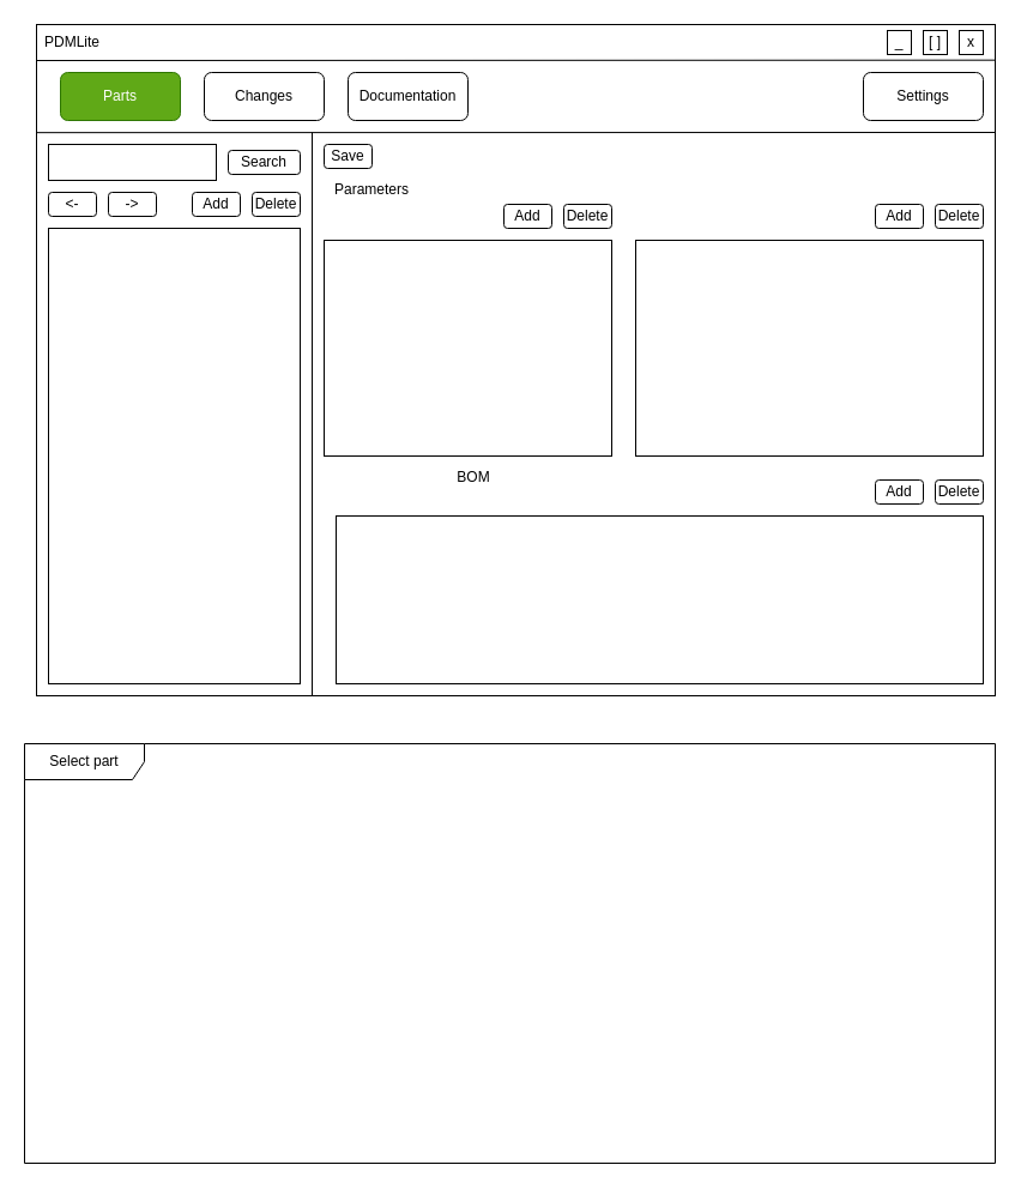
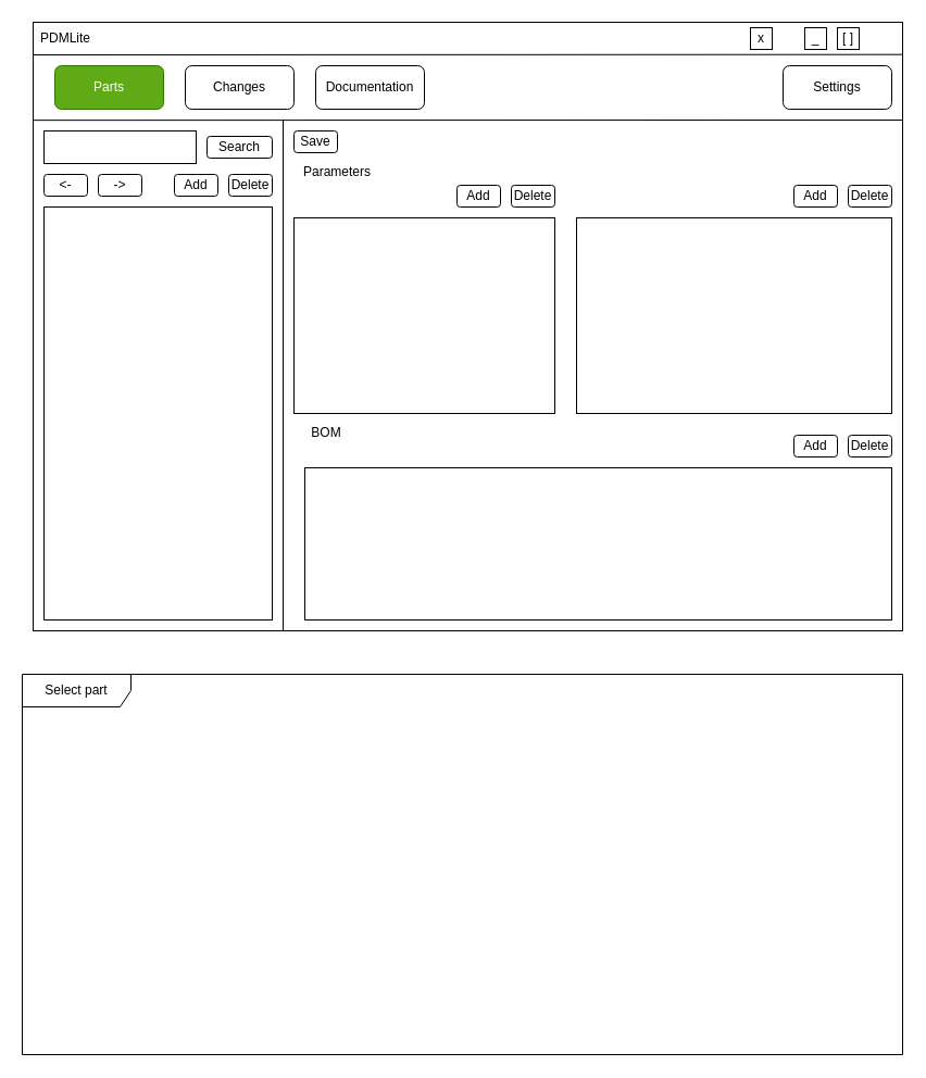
- <mxCell id="3" value="x" style="rounded=0;whiteSpace=wrap;html=1;" vertex="1" parent="1"><mxGeometry x="800" y="25" width="20" height="20" as="geometry" /></mxCell>
+ <mxCell id="3" value="x" style="rounded=0;whiteSpace=wrap;html=1;" vertex="1" parent="1"><mxGeometry x="690" y="25" width="20" height="20" as="geometry" /></mxCell>
- <mxCell id="25" value="BOM" style="text;html=1;align=center;verticalAlign=middle;whiteSpace=wrap;rounded=0;" vertex="1" parent="1"><mxGeometry x="365" y="390" width="60" height="15" as="geometry" /></mxCell>
+ <mxCell id="25" value="BOM" style="text;html=1;align=center;verticalAlign=middle;whiteSpace=wrap;rounded=0;" vertex="1" parent="1"><mxGeometry x="270" y="390" width="60" height="15" as="geometry" /></mxCell>
